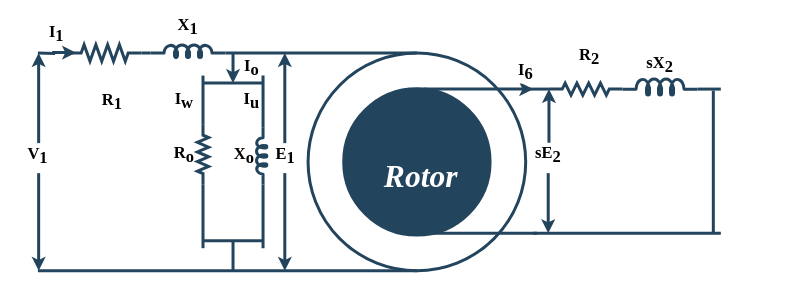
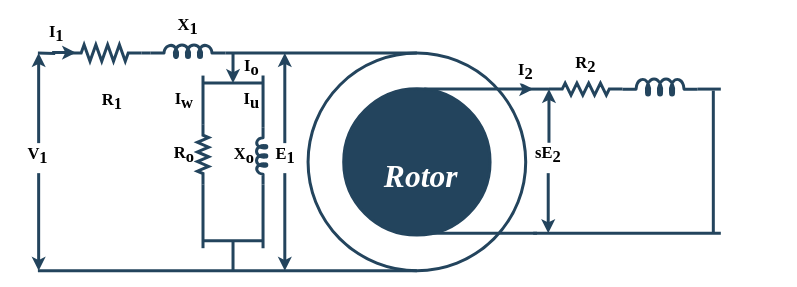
- <mxCell id="39" value="&lt;font style=&quot;font-size: 22px&quot;&gt;R&lt;sub style=&quot;font-size: 22px&quot;&gt;2&lt;/sub&gt;&lt;/font&gt;" style="text;html=1;strokeColor=none;fillColor=none;align=center;verticalAlign=middle;whiteSpace=wrap;rounded=0;labelBackgroundColor=default;fontColor=default;fontFamily=Times New Roman;fontStyle=1;fontSize=22;" parent="1" vertex="1"><mxGeometry x="755" y="60" width="60" height="30" as="geometry" /></mxCell>
+ <mxCell id="39" value="&lt;font style=&quot;font-size: 22px&quot;&gt;R&lt;sub style=&quot;font-size: 22px&quot;&gt;2&lt;/sub&gt;&lt;/font&gt;" style="text;html=1;strokeColor=none;fillColor=none;align=center;verticalAlign=middle;whiteSpace=wrap;rounded=0;labelBackgroundColor=default;fontColor=default;fontFamily=Times New Roman;fontStyle=1;fontSize=22;" parent="1" vertex="1"><mxGeometry x="750" y="70" width="60" height="30" as="geometry" /></mxCell>
- <mxCell id="40" value="&lt;font style=&quot;font-size: 22px&quot;&gt;sX&lt;sub style=&quot;font-size: 22px&quot;&gt;2&lt;/sub&gt;&lt;/font&gt;" style="text;html=1;strokeColor=none;fillColor=none;align=center;verticalAlign=middle;whiteSpace=wrap;rounded=0;labelBackgroundColor=default;fontColor=default;fontFamily=Times New Roman;fontStyle=1;fontSize=22;" parent="1" vertex="1"><mxGeometry x="849" y="70" width="60" height="30" as="geometry" /></mxCell>
- <mxCell id="38" value="&lt;font style=&quot;font-size: 22px&quot;&gt;I&lt;sub style=&quot;font-size: 22px&quot;&gt;6&lt;/sub&gt;&lt;/font&gt;" style="text;html=1;strokeColor=none;fillColor=none;align=center;verticalAlign=middle;whiteSpace=wrap;rounded=0;labelBackgroundColor=default;fontColor=default;fontFamily=Times New Roman;fontStyle=1;fontSize=22;" parent="1" vertex="1"><mxGeometry x="670" y="80" width="60" height="30" as="geometry" /></mxCell>
+ <mxCell id="38" value="&lt;font style=&quot;font-size: 22px&quot;&gt;I&lt;sub style=&quot;font-size: 22px&quot;&gt;2&lt;/sub&gt;&lt;/font&gt;" style="text;html=1;strokeColor=none;fillColor=none;align=center;verticalAlign=middle;whiteSpace=wrap;rounded=0;labelBackgroundColor=default;fontColor=default;fontFamily=Times New Roman;fontStyle=1;fontSize=22;" parent="1" vertex="1"><mxGeometry x="670" y="80" width="60" height="30" as="geometry" /></mxCell>
